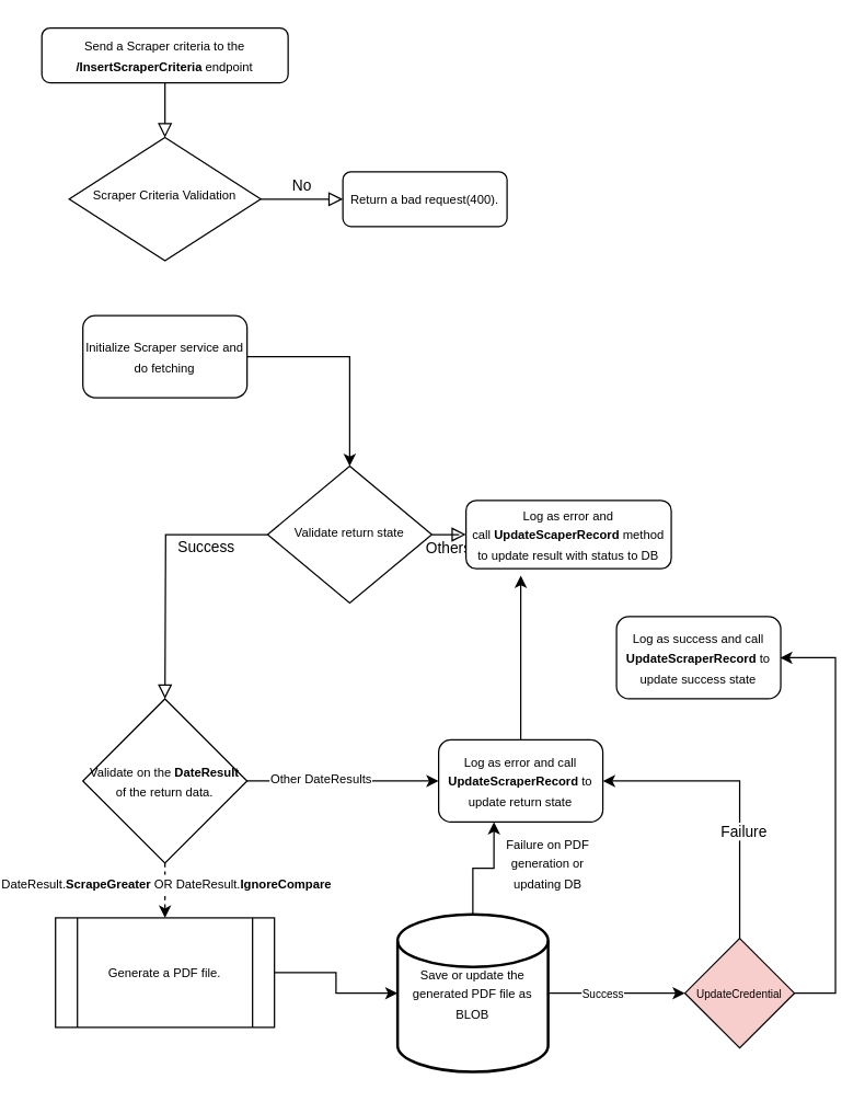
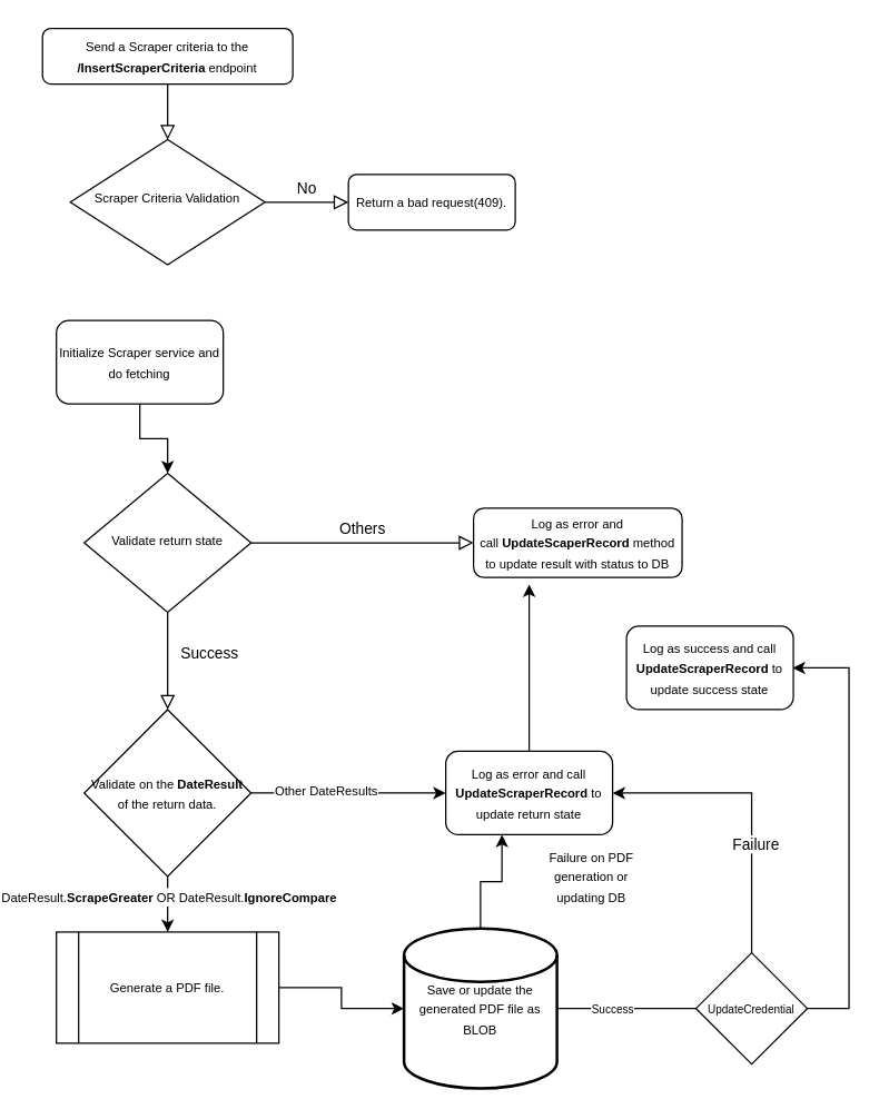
- <mxCell id="6" value="&lt;font style=&quot;font-size: 9px;&quot;&gt;Return a bad request(400).&lt;/font&gt;" style="rounded=1;whiteSpace=wrap;html=1;fontSize=12;glass=0;strokeWidth=1;shadow=0;" parent="1" vertex="1"><mxGeometry x="240" y="125" width="120" height="40" as="geometry" /></mxCell>
+ <mxCell id="6" value="&lt;font style=&quot;font-size: 9px;&quot;&gt;Return a bad request(409).&lt;/font&gt;" style="rounded=1;whiteSpace=wrap;html=1;fontSize=12;glass=0;strokeWidth=1;shadow=0;" parent="1" vertex="1"><mxGeometry x="240" y="125" width="120" height="40" as="geometry" /></mxCell>
- <mxCell id="12" value="&lt;font style=&quot;font-size: 9px;&quot;&gt;Initialize Scraper service and do fetching&lt;/font&gt;" style="rounded=1;whiteSpace=wrap;html=1;" vertex="1" parent="1"><mxGeometry x="50" y="230" width="120" height="60" as="geometry" /></mxCell>
+ <mxCell id="12" value="&lt;font style=&quot;font-size: 9px;&quot;&gt;Initialize Scraper service and do fetching&lt;/font&gt;" style="rounded=1;whiteSpace=wrap;html=1;" vertex="1" parent="1"><mxGeometry x="30" y="230" width="120" height="60" as="geometry" /></mxCell>
- <mxCell id="9" value="&lt;font style=&quot;font-size: 9px;&quot;&gt;Validate return state&lt;/font&gt;" style="rhombus;whiteSpace=wrap;html=1;shadow=0;fontFamily=Helvetica;fontSize=12;align=center;strokeWidth=1;spacing=6;spacingTop=-4;" parent="1" vertex="1"><mxGeometry x="185" y="340" width="120" height="100" as="geometry" /></mxCell>
+ <mxCell id="9" value="&lt;font style=&quot;font-size: 9px;&quot;&gt;Validate return state&lt;/font&gt;" style="rhombus;whiteSpace=wrap;html=1;shadow=0;fontFamily=Helvetica;fontSize=12;align=center;strokeWidth=1;spacing=6;spacingTop=-4;" parent="1" vertex="1"><mxGeometry x="50" y="340" width="120" height="100" as="geometry" /></mxCell>
- <mxCell id="26" value="&lt;font style=&quot;font-size: 9px;&quot;&gt;Failure on PDF generation or updating DB&lt;/font&gt;" style="text;html=1;strokeColor=none;fillColor=none;align=center;verticalAlign=middle;whiteSpace=wrap;rounded=0;" vertex="1" parent="1"><mxGeometry x="350" y="610" width="80" height="40" as="geometry" /></mxCell>
+ <mxCell id="26" value="&lt;font style=&quot;font-size: 9px;&quot;&gt;Failure on PDF generation or updating DB&lt;/font&gt;" style="text;html=1;strokeColor=none;fillColor=none;align=center;verticalAlign=middle;whiteSpace=wrap;rounded=0;" vertex="1" parent="1"><mxGeometry x="375" y="610" width="80" height="40" as="geometry" /></mxCell>
- <mxCell id="13" value="" style="edgeStyle=orthogonalEdgeStyle;rounded=0;orthogonalLoop=1;jettySize=auto;html=1;dashed=1;" edge="1" parent="1" source="17" target="19"><mxGeometry relative="1" as="geometry" /></mxCell>
+ <mxCell id="13" value="" style="edgeStyle=orthogonalEdgeStyle;rounded=0;orthogonalLoop=1;jettySize=auto;html=1;" edge="1" parent="1" source="17" target="19"><mxGeometry relative="1" as="geometry" /></mxCell>
- <mxCell id="21" style="edgeStyle=orthogonalEdgeStyle;rounded=0;orthogonalLoop=1;jettySize=auto;html=1;entryX=0;entryY=0.5;entryDx=0;entryDy=0;" edge="1" parent="1" source="23" target="30"><mxGeometry relative="1" as="geometry" /></mxCell>
+ <mxCell id="21" style="edgeStyle=orthogonalEdgeStyle;rounded=0;orthogonalLoop=1;jettySize=auto;html=1;entryX=0;entryY=0.5;entryDx=0;entryDy=0;endArrow=none;" edge="1" parent="1" source="23" target="30"><mxGeometry relative="1" as="geometry" /></mxCell>
- <mxCell id="30" value="&lt;font style=&quot;font-size: 8px;&quot;&gt;UpdateCredential&lt;/font&gt;" style="rhombus;whiteSpace=wrap;html=1;fillColor=#f8cecc;" vertex="1" parent="1"><mxGeometry x="490" y="685" width="80" height="80" as="geometry" /></mxCell>
+ <mxCell id="30" value="&lt;font style=&quot;font-size: 8px;&quot;&gt;UpdateCredential&lt;/font&gt;" style="rhombus;whiteSpace=wrap;html=1;" vertex="1" parent="1"><mxGeometry x="490" y="685" width="80" height="80" as="geometry" /></mxCell>
